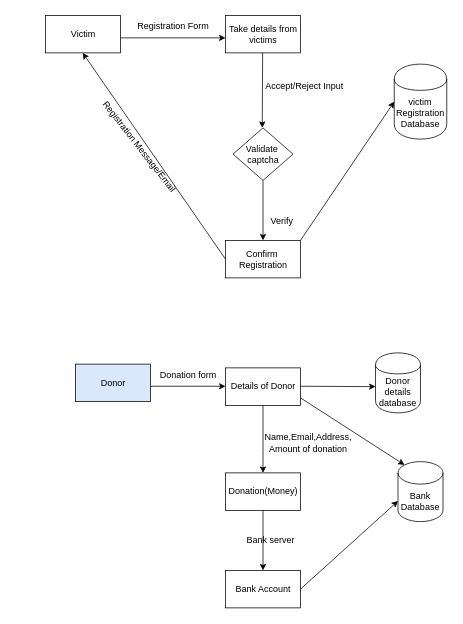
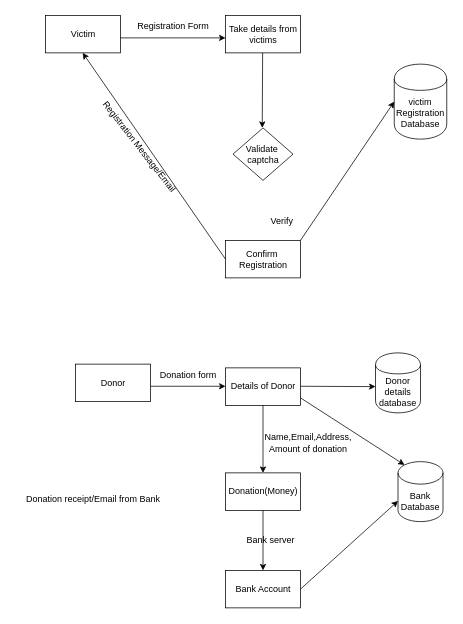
- <mxCell id="8" value="Accept/Reject Input" style="text;html=1;resizable=0;autosize=1;align=center;verticalAlign=middle;points=[];fillColor=none;strokeColor=none;rounded=0;" parent="1" vertex="1"><mxGeometry x="340" y="100" width="130" height="30" as="geometry" /></mxCell>
- <mxCell id="9" value="" style="endArrow=classic;html=1;rounded=0;entryX=0.5;entryY=0;entryDx=0;entryDy=0;exitX=0.5;exitY=1;exitDx=0;exitDy=0;" parent="1" edge="1" target="11" source="31"><mxGeometry width="50" height="50" relative="1" as="geometry"><mxPoint x="350.58" y="250" as="sourcePoint" /><mxPoint x="350" y="340" as="targetPoint" /></mxGeometry></mxCell>
- <mxCell id="22" value="Donor" style="html=1;dashed=0;whitespace=wrap;fillColor=#dae8fc;" parent="1" vertex="1"><mxGeometry x="100" y="485" width="100" height="50" as="geometry" /></mxCell>
+ <mxCell id="22" value="Donor" style="html=1;dashed=0;whitespace=wrap;" parent="1" vertex="1"><mxGeometry x="100" y="485" width="100" height="50" as="geometry" /></mxCell>
+ <mxCell id="30" value="Donation receipt/Email from Bank&amp;nbsp;" style="text;html=1;resizable=0;autosize=1;align=center;verticalAlign=middle;points=[];fillColor=none;strokeColor=none;rounded=0;" parent="1" vertex="1"><mxGeometry x="20" y="650" width="210" height="30" as="geometry" /></mxCell>
